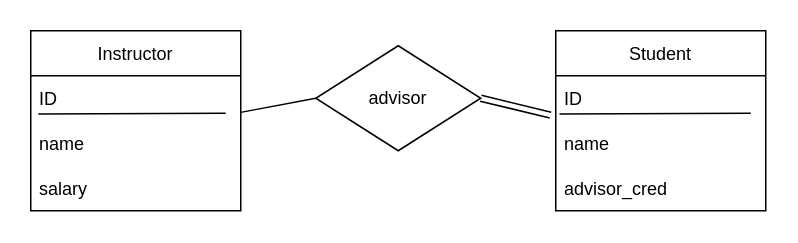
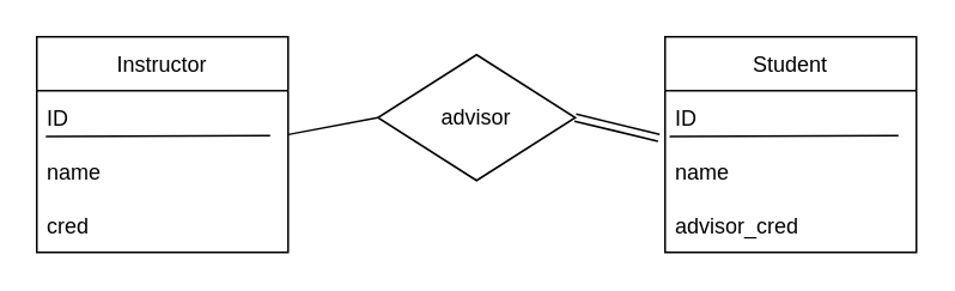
- <mxCell id="5" value="salary" style="text;strokeColor=none;fillColor=none;align=left;verticalAlign=middle;spacingLeft=4;spacingRight=4;overflow=hidden;points=[[0,0.5],[1,0.5]];portConstraint=eastwest;rotatable=0;" vertex="1" parent="2"><mxGeometry y="90" width="140" height="30" as="geometry" /></mxCell>
+ <mxCell id="5" value="cred" style="text;strokeColor=none;fillColor=none;align=left;verticalAlign=middle;spacingLeft=4;spacingRight=4;overflow=hidden;points=[[0,0.5],[1,0.5]];portConstraint=eastwest;rotatable=0;" vertex="1" parent="2"><mxGeometry y="90" width="140" height="30" as="geometry" /></mxCell>
